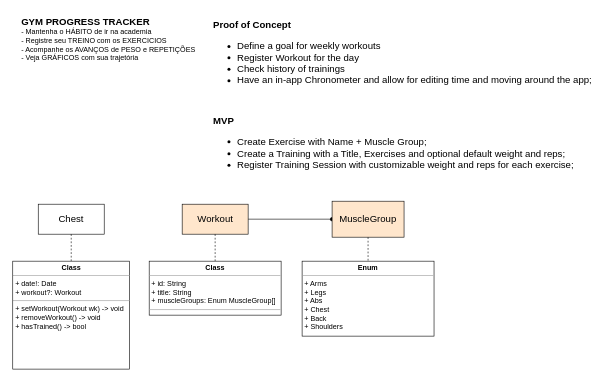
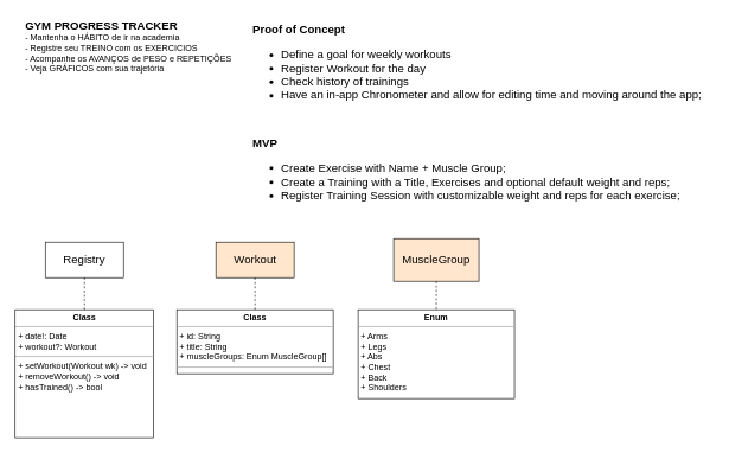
- <mxCell id="12" value="Chest" style="whiteSpace=wrap;html=1;fontSize=16;" parent="1" vertex="1"><mxGeometry x="63" y="340" width="110" height="50" as="geometry" /></mxCell>
+ <mxCell id="12" value="Registry" style="whiteSpace=wrap;html=1;fontSize=16;" parent="1" vertex="1"><mxGeometry x="63" y="340" width="110" height="50" as="geometry" /></mxCell>
- <mxCell id="5" style="edgeStyle=orthogonalEdgeStyle;rounded=0;sketch=0;orthogonalLoop=1;jettySize=auto;html=1;fontSize=16;startArrow=none;startFill=0;endArrow=oval;endFill=1;" parent="1" source="6" target="9" edge="1"><mxGeometry relative="1" as="geometry" /></mxCell>
